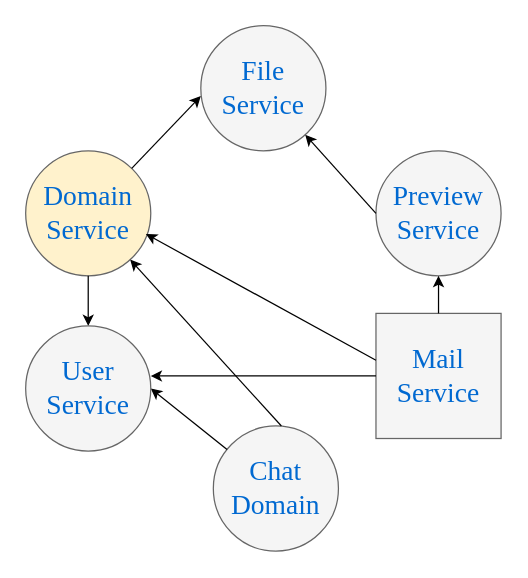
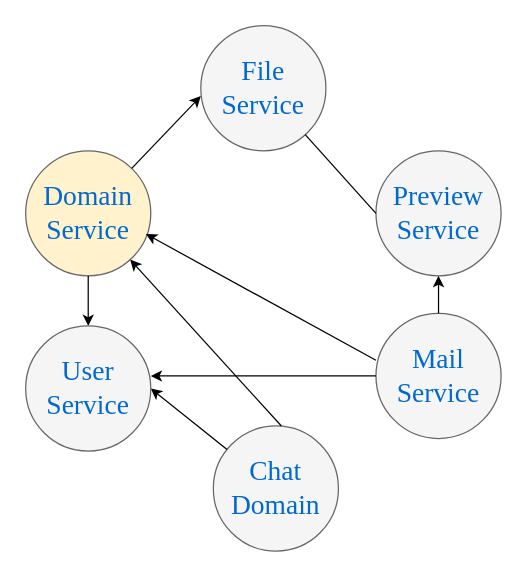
- <mxCell id="13" value="" style="endArrow=classic;html=1;rounded=0;exitX=0;exitY=0.5;exitDx=0;exitDy=0;" edge="1" parent="1" source="11" target="4"><mxGeometry width="50" height="50" relative="1" as="geometry"><mxPoint x="220" y="340" as="sourcePoint" /><mxPoint x="270" y="290" as="targetPoint" /></mxGeometry></mxCell>
+ <mxCell id="13" value="" style="endArrow=none;html=1;rounded=0;exitX=0;exitY=0.5;exitDx=0;exitDy=0;" edge="1" parent="1" source="11" target="4"><mxGeometry width="50" height="50" relative="1" as="geometry"><mxPoint x="220" y="340" as="sourcePoint" /><mxPoint x="270" y="290" as="targetPoint" /></mxGeometry></mxCell>
- <mxCell id="5" value="Mail&lt;div&gt;Service&lt;/div&gt;" style="whiteSpace=wrap;html=1;shadow=0;dashed=0;comic=0;fontFamily=Verdana;fontSize=22;fontColor=#0069D1;fillColor=#f5f5f5;strokeColor=#666666;rounded=0;" parent="1" vertex="1"><mxGeometry x="300" y="250" width="100" height="100" as="geometry" /></mxCell>
+ <mxCell id="5" value="Mail&lt;div&gt;Service&lt;/div&gt;" style="ellipse;whiteSpace=wrap;html=1;rounded=0;shadow=0;dashed=0;comic=0;fontFamily=Verdana;fontSize=22;fontColor=#0069D1;fillColor=#f5f5f5;strokeColor=#666666;" parent="1" vertex="1"><mxGeometry x="300" y="250" width="100" height="100" as="geometry" /></mxCell>
